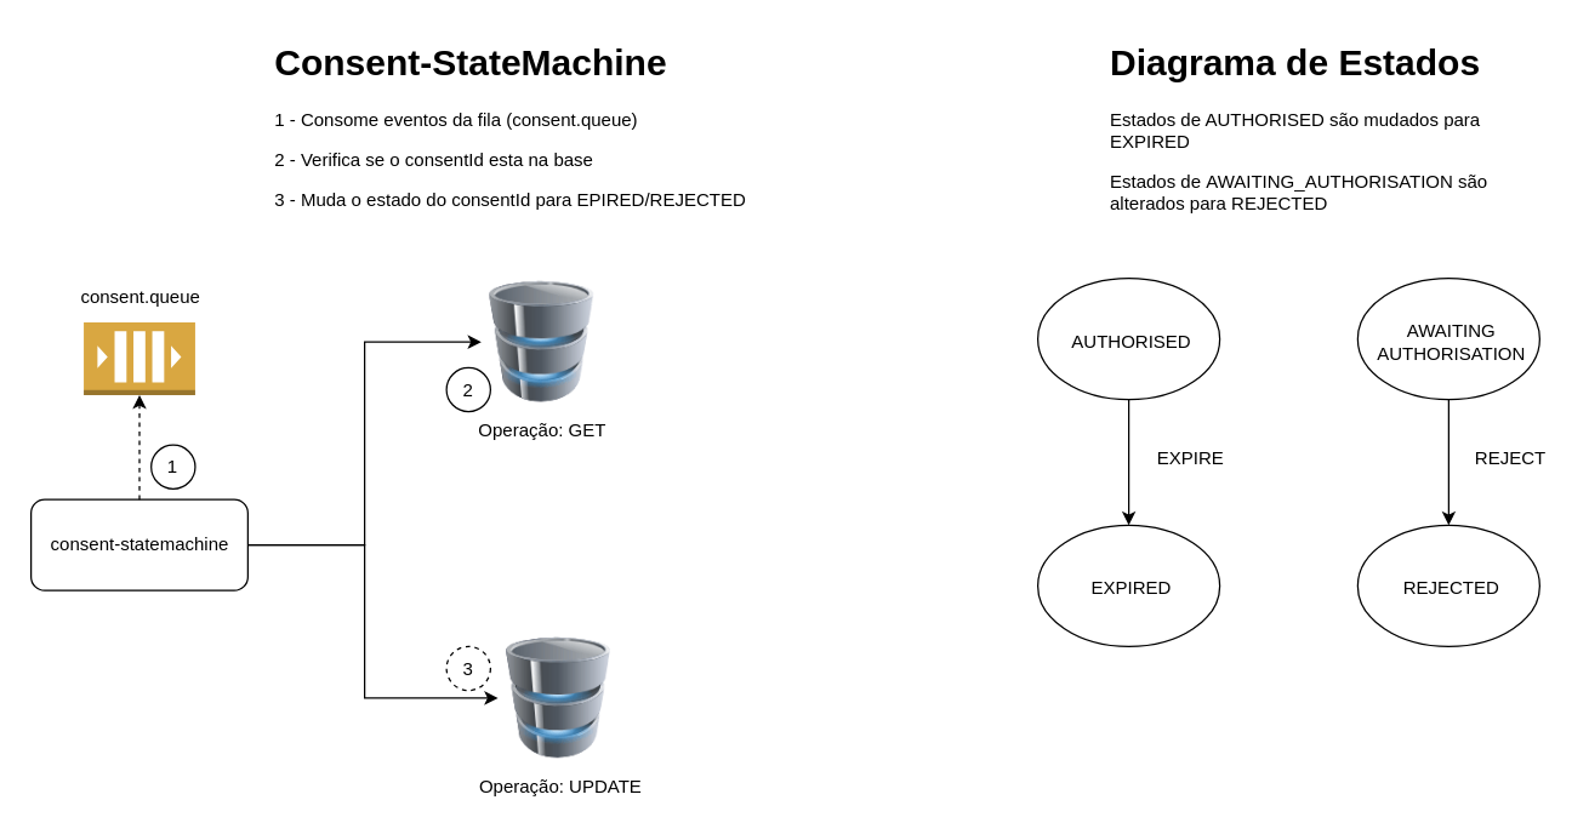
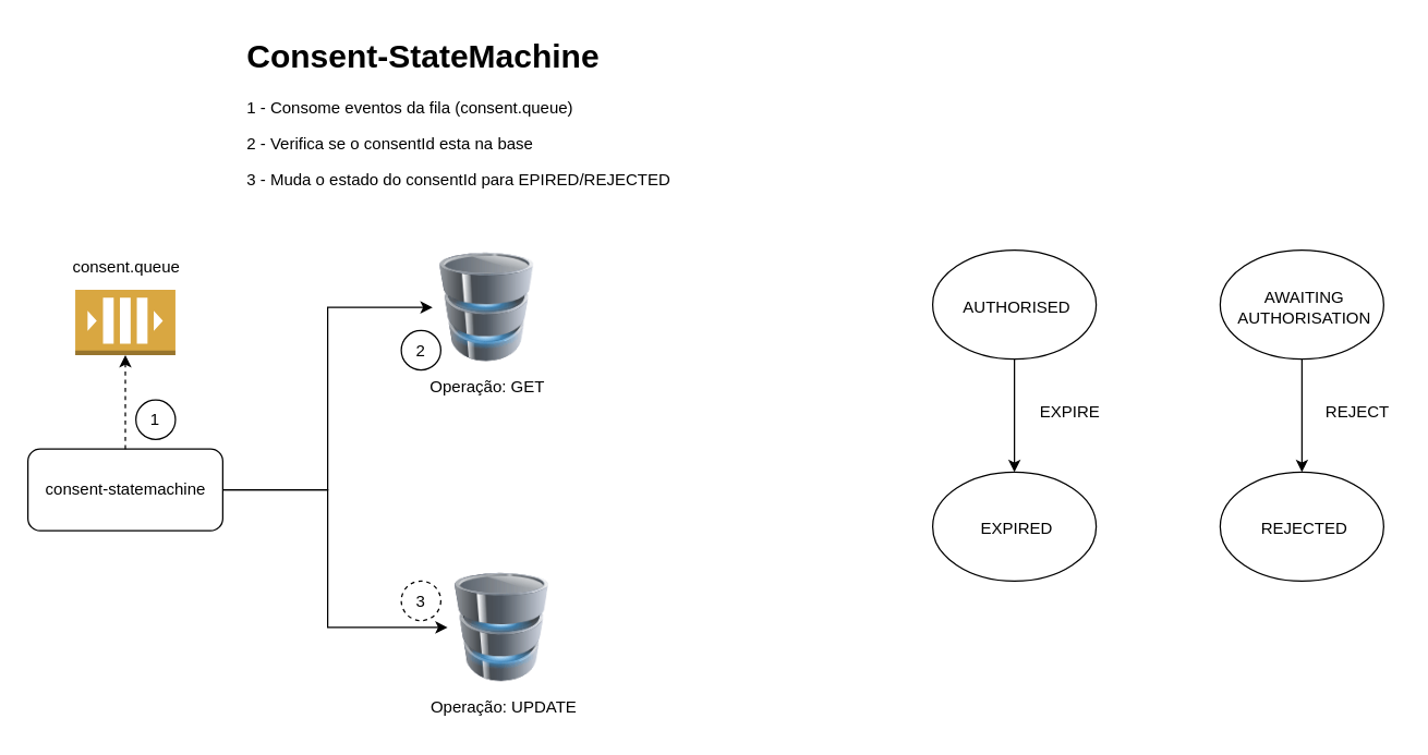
- <mxCell id="29" value="&lt;h1 style=&quot;margin-top: 0px;&quot;&gt;Diagrama de Estados&lt;/h1&gt;&lt;p&gt;Estados de AUTHORISED são mudados para EXPIRED&lt;/p&gt;&lt;p&gt;Estados de&amp;nbsp;&lt;span data-darkreader-inline-color=&quot;&quot; data-darkreader-inline-bgcolor=&quot;&quot; style=&quot;text-align: center; background-color: transparent; color: light-dark(rgb(0, 0, 0), rgb(255, 255, 255)); --darkreader-inline-bgcolor: transparent; --darkreader-inline-color: var(--darkreader-text-000000, #e8e6e3);&quot;&gt;AWAITING_&lt;/span&gt;&lt;span data-darkreader-inline-color=&quot;&quot; data-darkreader-inline-bgcolor=&quot;&quot; style=&quot;text-align: center; background-color: transparent; color: light-dark(rgb(0, 0, 0), rgb(255, 255, 255)); --darkreader-inline-bgcolor: transparent; --darkreader-inline-color: var(--darkreader-text-000000, #e8e6e3);&quot;&gt;AUTHORISATION são alterados para REJECTED&lt;/span&gt;&lt;/p&gt;" style="text;html=1;whiteSpace=wrap;overflow=hidden;rounded=0;" vertex="1" parent="1"><mxGeometry x="730" y="20" width="278" height="120" as="geometry" /></mxCell>
